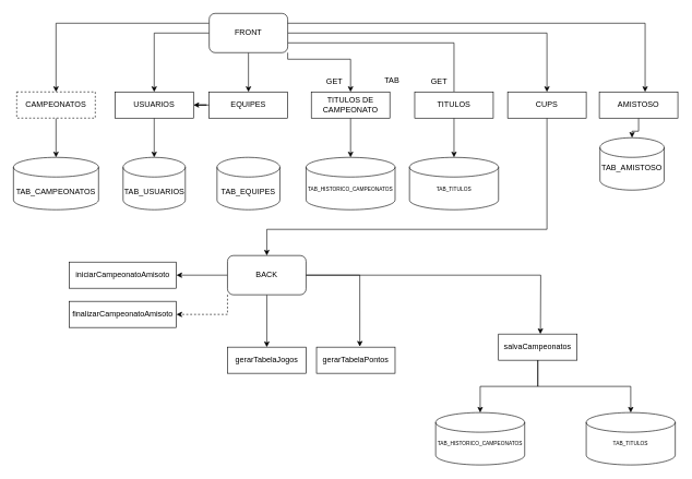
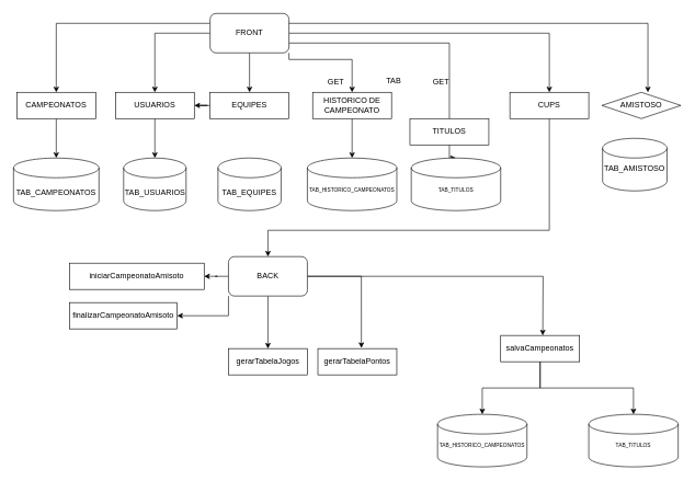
- <mxCell id="15" value="CAMPEONATOS" style="rounded=0;whiteSpace=wrap;html=1;dashed=1;" parent="1" vertex="1"><mxGeometry x="25" y="140" width="120" height="40" as="geometry" /></mxCell>
+ <mxCell id="15" value="CAMPEONATOS" style="rounded=0;whiteSpace=wrap;html=1;" parent="1" vertex="1"><mxGeometry x="25" y="140" width="120" height="40" as="geometry" /></mxCell>
- <mxCell id="21" value="TITULOS DE CAMPEONATO" style="rounded=0;whiteSpace=wrap;html=1;" parent="1" vertex="1"><mxGeometry x="475" y="140" width="120" height="40" as="geometry" /></mxCell>
+ <mxCell id="21" value="HISTORICO DE CAMPEONATO" style="rounded=0;whiteSpace=wrap;html=1;" parent="1" vertex="1"><mxGeometry x="475" y="140" width="120" height="40" as="geometry" /></mxCell>
- <mxCell id="23" value="TITULOS" style="rounded=0;whiteSpace=wrap;html=1;" parent="1" vertex="1"><mxGeometry x="633" y="140" width="120" height="40" as="geometry" /></mxCell>
+ <mxCell id="23" value="TITULOS" style="rounded=0;whiteSpace=wrap;html=1;" parent="1" vertex="1"><mxGeometry x="623" y="180" width="120" height="40" as="geometry" /></mxCell>
- <mxCell id="34" value="AMISTOSO" style="rounded=0;whiteSpace=wrap;html=1;" parent="1" vertex="1"><mxGeometry x="915" y="140" width="120" height="40" as="geometry" /></mxCell>
+ <mxCell id="34" value="AMISTOSO" style="rhombus;whiteSpace=wrap;html=1;" parent="1" vertex="1"><mxGeometry x="915" y="140" width="120" height="40" as="geometry" /></mxCell>
- <mxCell id="33" value="" style="edgeStyle=orthogonalEdgeStyle;rounded=0;orthogonalLoop=1;jettySize=auto;html=1;" parent="1" source="34" target="36" edge="1"><mxGeometry relative="1" as="geometry" /></mxCell>
- <mxCell id="40" value="iniciarCampeonatoAmisoto" style="rounded=0;whiteSpace=wrap;html=1;" parent="1" vertex="1"><mxGeometry x="105" y="400" width="164" height="40" as="geometry" /></mxCell>
+ <mxCell id="40" value="iniciarCampeonatoAmisoto" style="rounded=0;whiteSpace=wrap;html=1;" parent="1" vertex="1"><mxGeometry x="105" y="400" width="205" height="40" as="geometry" /></mxCell>
- <mxCell id="11" style="edgeStyle=orthogonalEdgeStyle;rounded=0;orthogonalLoop=1;jettySize=auto;html=1;exitX=0;exitY=1;exitDx=0;exitDy=0;entryX=1;entryY=0.5;entryDx=0;entryDy=0;dashed=1;" parent="1" source="13" target="41" edge="1"><mxGeometry relative="1" as="geometry" /></mxCell>
+ <mxCell id="11" style="edgeStyle=orthogonalEdgeStyle;rounded=0;orthogonalLoop=1;jettySize=auto;html=1;exitX=0;exitY=1;exitDx=0;exitDy=0;entryX=1;entryY=0.5;entryDx=0;entryDy=0;" parent="1" source="13" target="41" edge="1"><mxGeometry relative="1" as="geometry" /></mxCell>
